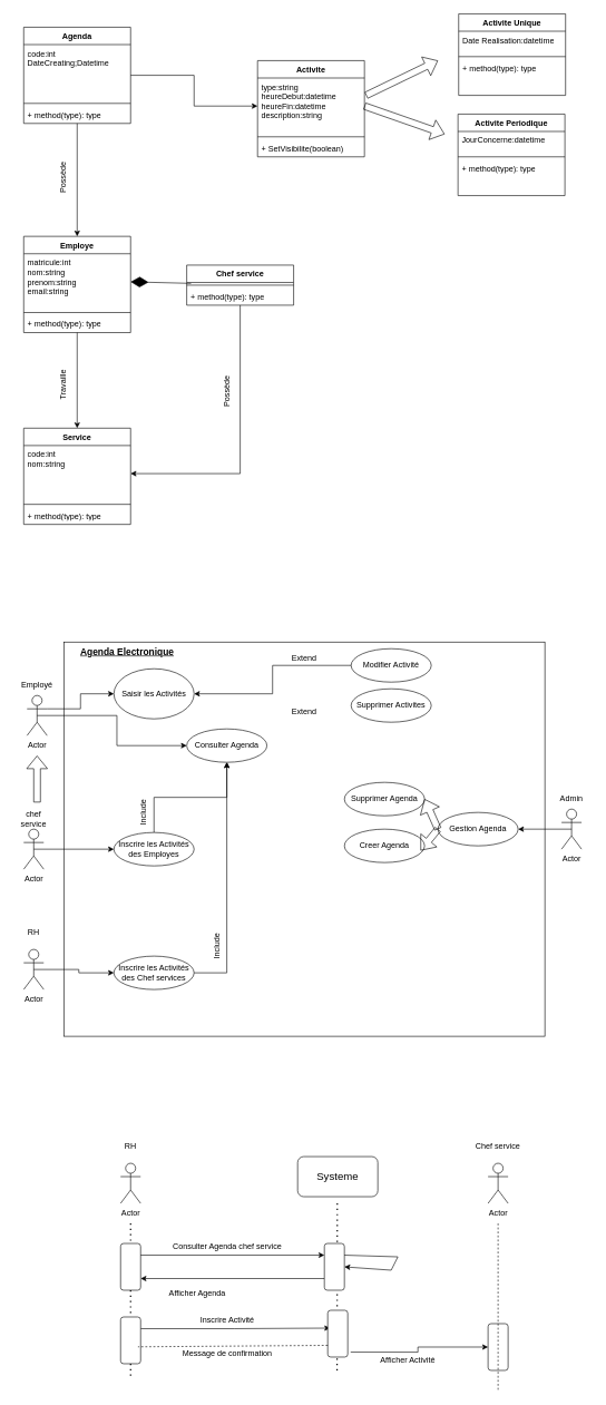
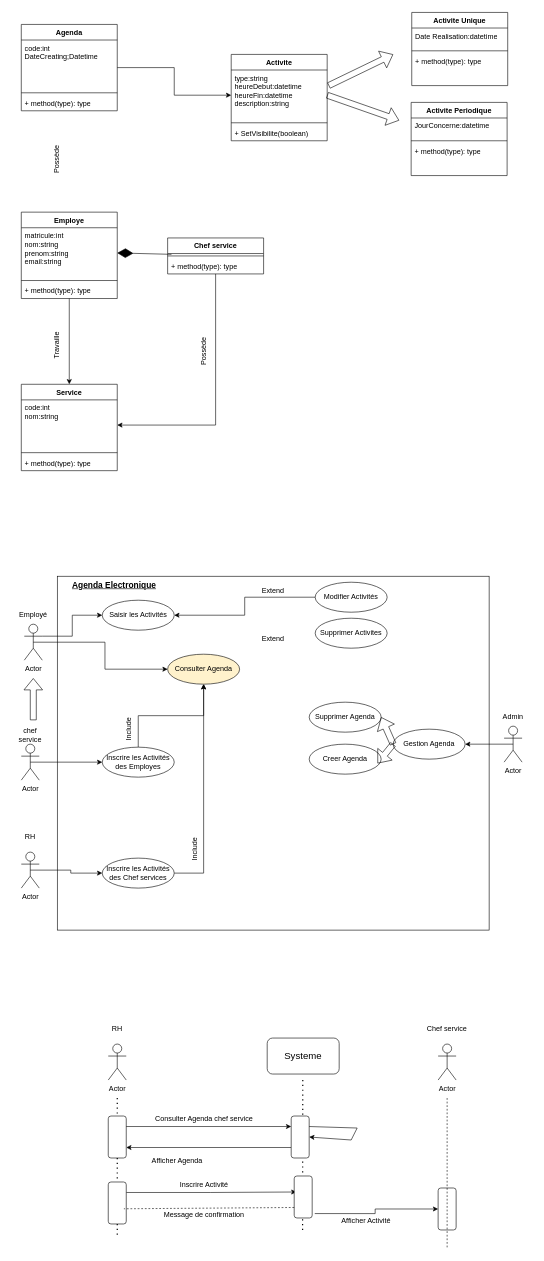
- <mxCell id="83" style="edgeStyle=orthogonalEdgeStyle;rounded=0;orthogonalLoop=1;jettySize=auto;html=1;entryX=0.5;entryY=0;entryDx=0;entryDy=0;" edge="1" parent="1" source="85" target="68"><mxGeometry relative="1" as="geometry" /></mxCell>
- <mxCell id="17" value="Modifier Activité" style="ellipse;whiteSpace=wrap;html=1;" vertex="1" parent="1"><mxGeometry x="525" y="970" width="120" height="50" as="geometry" /></mxCell>
+ <mxCell id="17" value="Modifier Activités" style="ellipse;whiteSpace=wrap;html=1;" vertex="1" parent="1"><mxGeometry x="525" y="970" width="120" height="50" as="geometry" /></mxCell>
- <mxCell id="15" value="Saisir les Activités" style="ellipse;whiteSpace=wrap;html=1;" vertex="1" parent="1"><mxGeometry x="170" y="1000" width="120" height="75" as="geometry" /></mxCell>
+ <mxCell id="15" value="Saisir les Activités" style="ellipse;whiteSpace=wrap;html=1;" vertex="1" parent="1"><mxGeometry x="170" y="1000" width="120" height="50" as="geometry" /></mxCell>
- <mxCell id="19" value="Consulter Agenda" style="ellipse;whiteSpace=wrap;html=1;" vertex="1" parent="1"><mxGeometry x="279" y="1090" width="120" height="50" as="geometry" /></mxCell>
+ <mxCell id="19" value="Consulter Agenda" style="ellipse;whiteSpace=wrap;html=1;fillColor=#fff2cc;" vertex="1" parent="1"><mxGeometry x="279" y="1090" width="120" height="50" as="geometry" /></mxCell>
